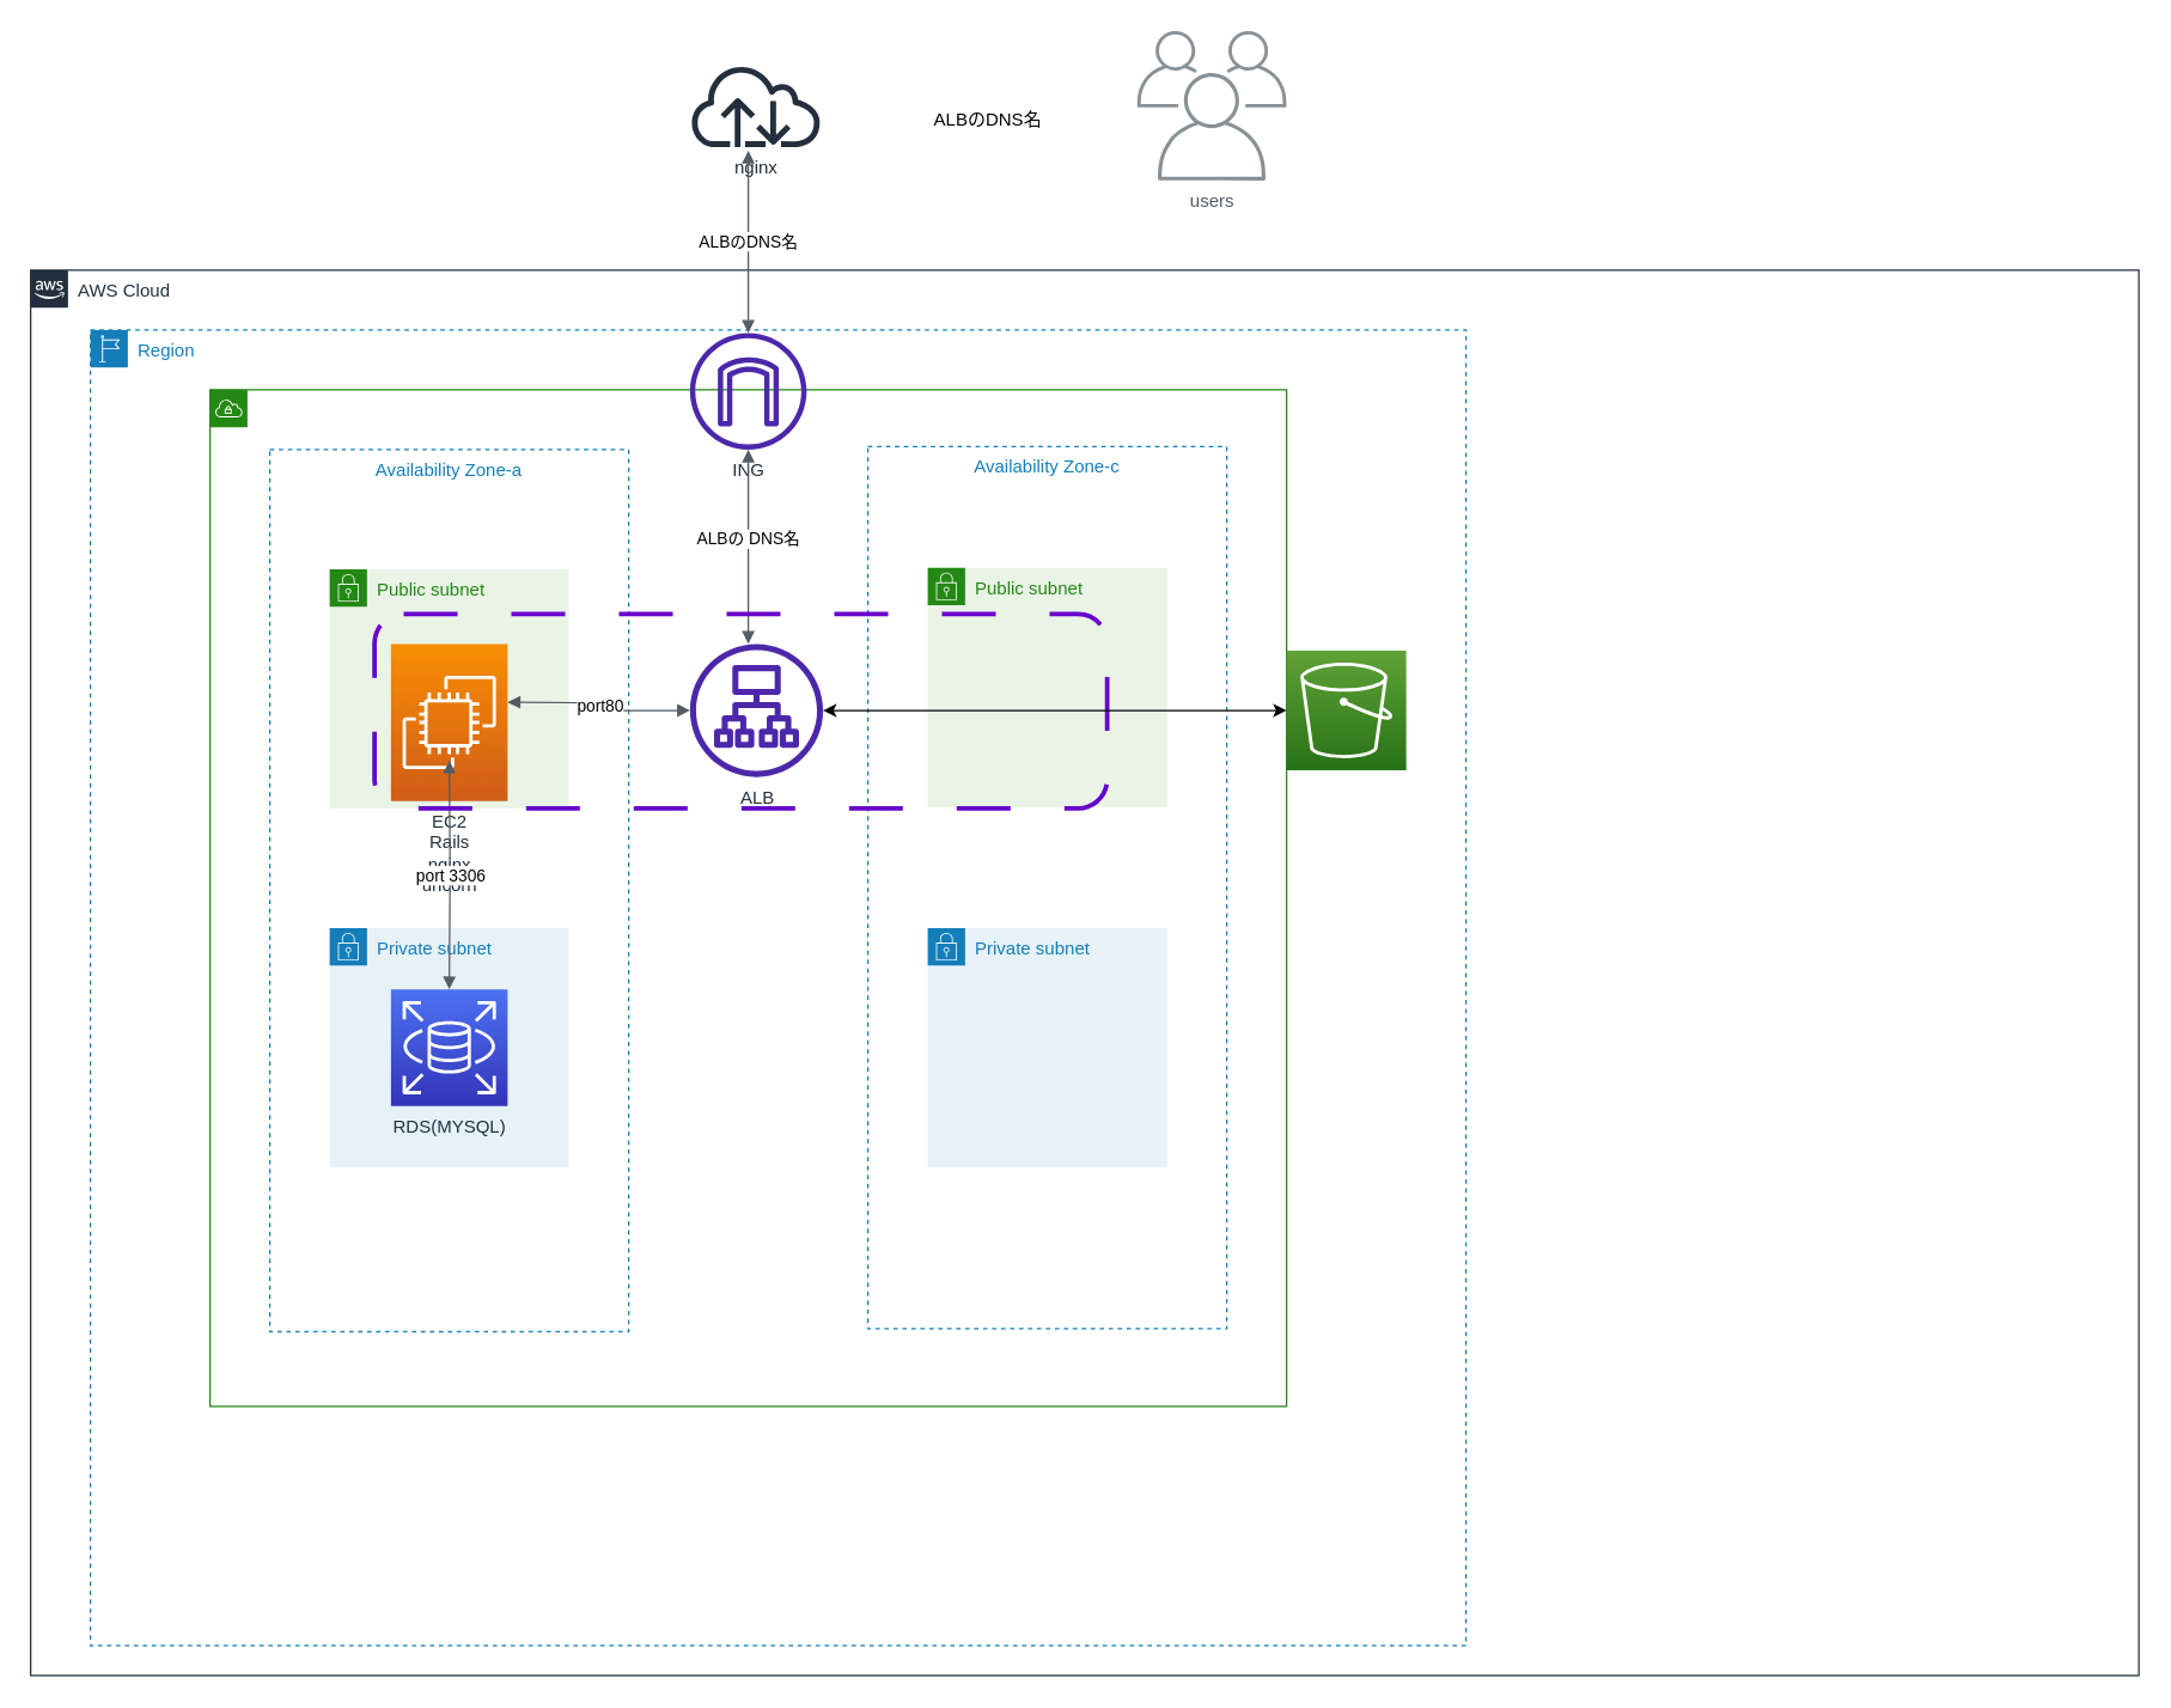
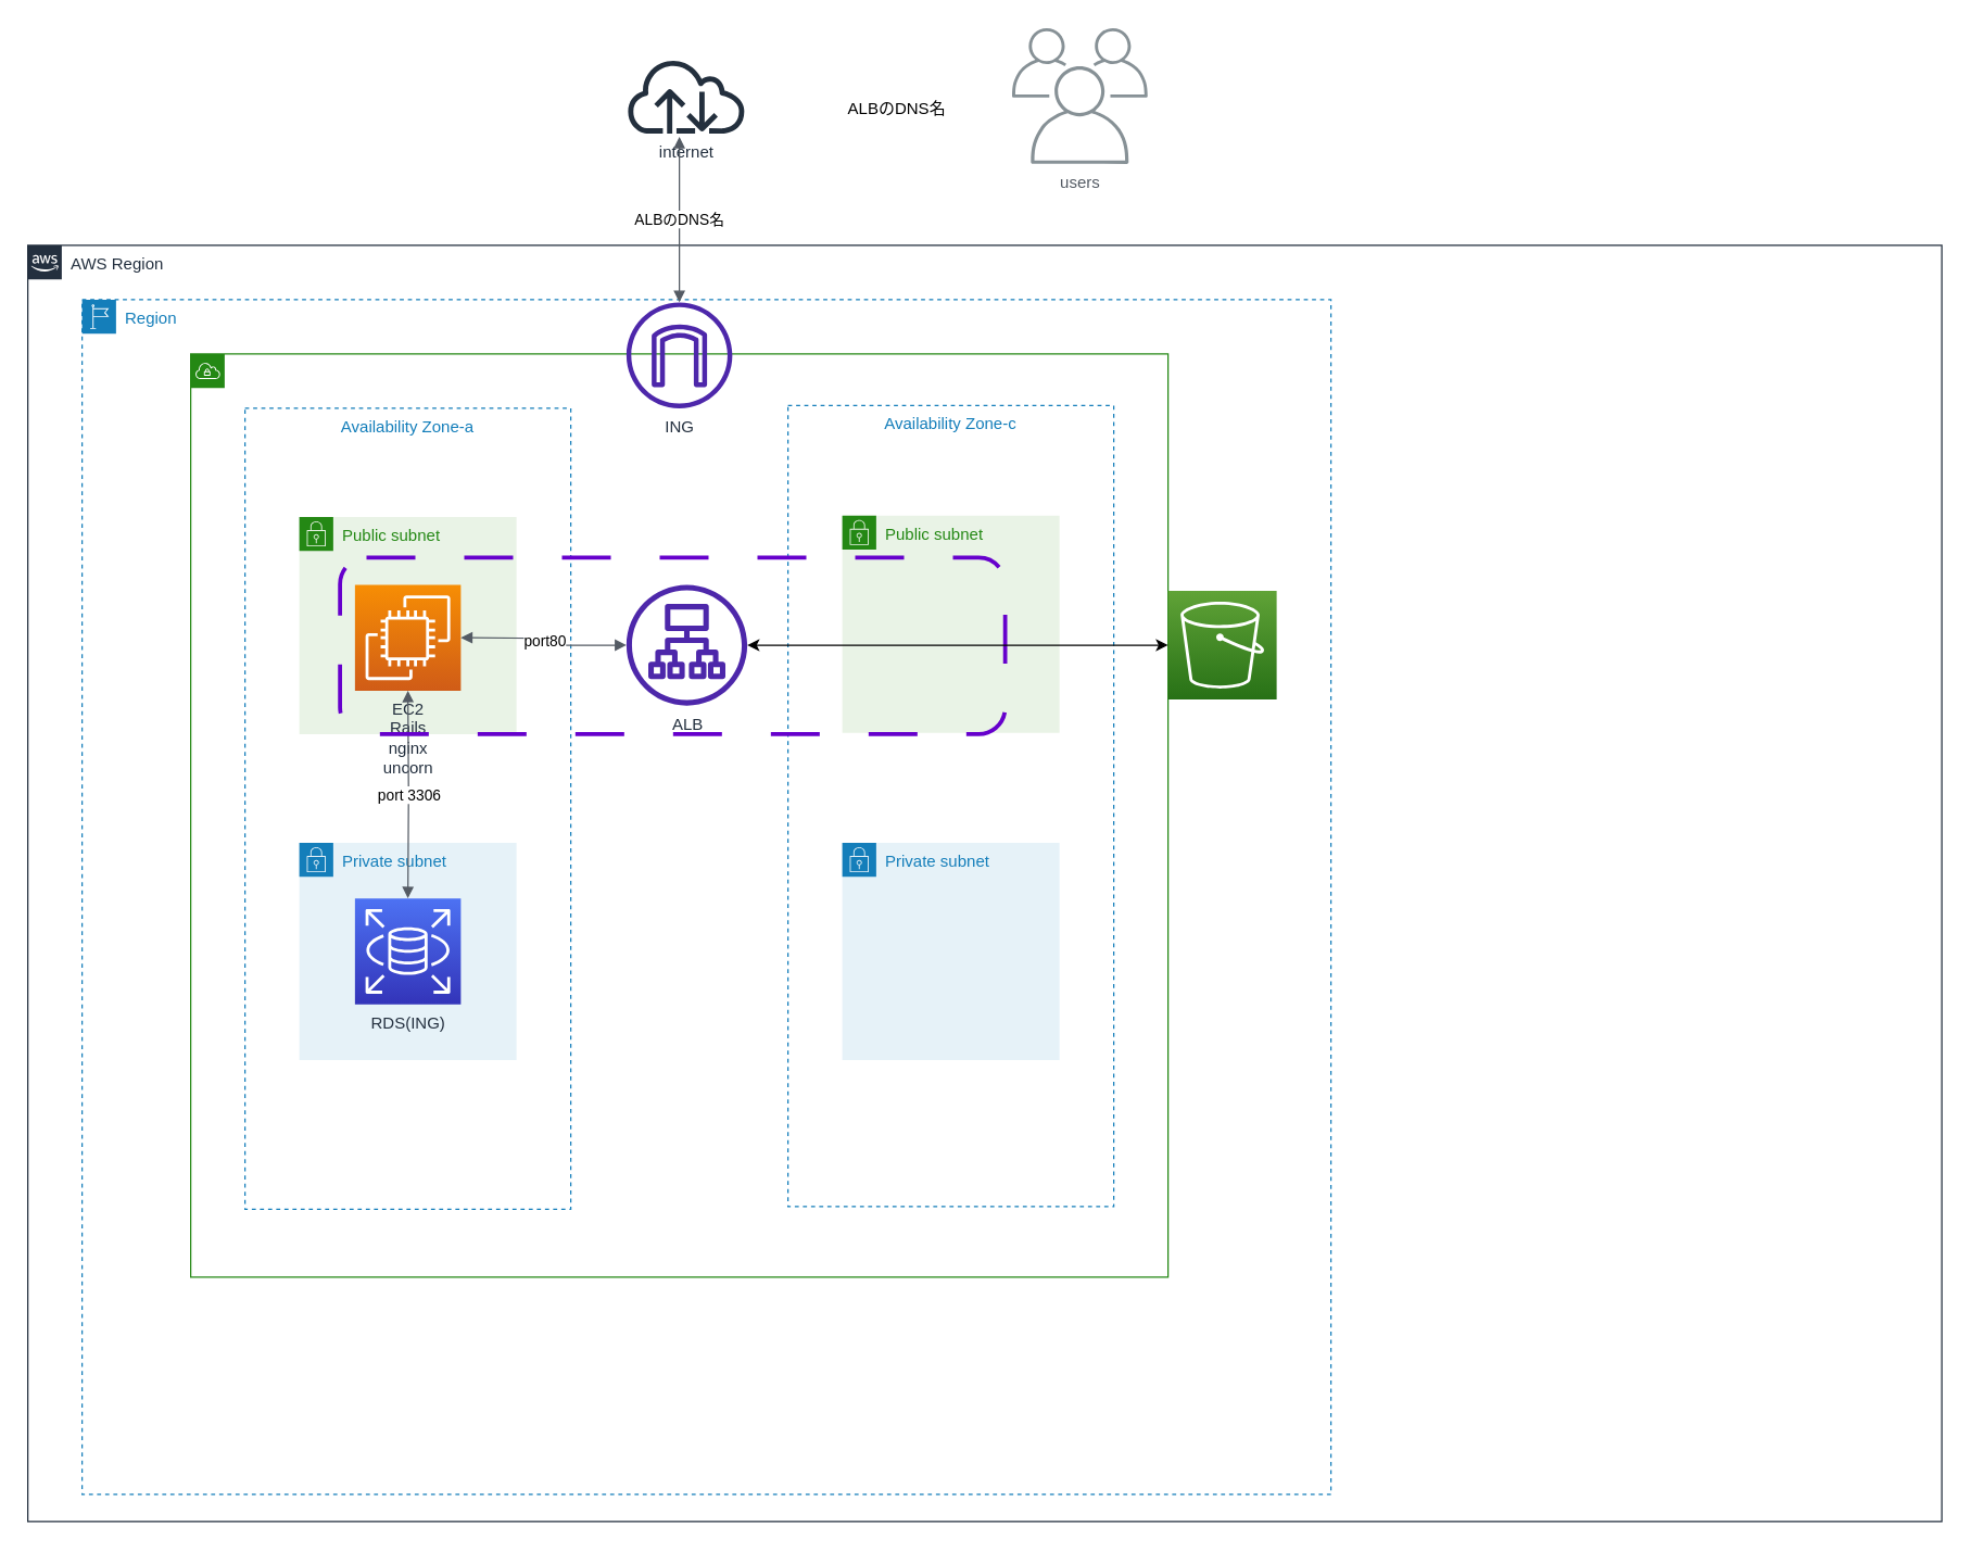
- <mxCell id="21" value="users" style="sketch=0;outlineConnect=0;gradientColor=none;fontColor=#545B64;strokeColor=none;fillColor=#879196;dashed=0;verticalLabelPosition=bottom;verticalAlign=top;align=center;html=1;fontSize=12;fontStyle=0;aspect=fixed;shape=mxgraph.aws4.illustration_users;pointerEvents=1" parent="1" vertex="1"><mxGeometry x="760" y="20" width="100" height="100" as="geometry" /></mxCell>
+ <mxCell id="21" value="users" style="sketch=0;outlineConnect=0;gradientColor=none;fontColor=#545B64;strokeColor=none;fillColor=#879196;dashed=0;verticalLabelPosition=bottom;verticalAlign=top;align=center;html=1;fontSize=12;fontStyle=0;aspect=fixed;shape=mxgraph.aws4.illustration_users;pointerEvents=1" parent="1" vertex="1"><mxGeometry x="745" y="20" width="100" height="100" as="geometry" /></mxCell>
- <mxCell id="22" value="nginx&lt;br&gt;" style="sketch=0;outlineConnect=0;fontColor=#232F3E;gradientColor=none;fillColor=#232F3D;strokeColor=none;dashed=0;verticalLabelPosition=bottom;verticalAlign=top;align=center;html=1;fontSize=12;fontStyle=0;aspect=fixed;pointerEvents=1;shape=mxgraph.aws4.internet;" parent="1" vertex="1"><mxGeometry x="460" y="42.31" width="90" height="55.38" as="geometry" /></mxCell>
+ <mxCell id="22" value="internet&lt;br&gt;" style="sketch=0;outlineConnect=0;fontColor=#232F3E;gradientColor=none;fillColor=#232F3D;strokeColor=none;dashed=0;verticalLabelPosition=bottom;verticalAlign=top;align=center;html=1;fontSize=12;fontStyle=0;aspect=fixed;pointerEvents=1;shape=mxgraph.aws4.internet;" parent="1" vertex="1"><mxGeometry x="460" y="42.31" width="90" height="55.38" as="geometry" /></mxCell>
- <mxCell id="2" value="AWS Cloud" style="points=[[0,0],[0.25,0],[0.5,0],[0.75,0],[1,0],[1,0.25],[1,0.5],[1,0.75],[1,1],[0.75,1],[0.5,1],[0.25,1],[0,1],[0,0.75],[0,0.5],[0,0.25]];outlineConnect=0;gradientColor=none;html=1;whiteSpace=wrap;fontSize=12;fontStyle=0;container=1;pointerEvents=0;collapsible=0;recursiveResize=0;shape=mxgraph.aws4.group;grIcon=mxgraph.aws4.group_aws_cloud_alt;strokeColor=#232F3E;fillColor=none;verticalAlign=top;align=left;spacingLeft=30;fontColor=#232F3E;dashed=0;" parent="1" vertex="1"><mxGeometry x="20" y="180" width="1410" height="940" as="geometry" /></mxCell>
+ <mxCell id="2" value="AWS Region" style="points=[[0,0],[0.25,0],[0.5,0],[0.75,0],[1,0],[1,0.25],[1,0.5],[1,0.75],[1,1],[0.75,1],[0.5,1],[0.25,1],[0,1],[0,0.75],[0,0.5],[0,0.25]];outlineConnect=0;gradientColor=none;html=1;whiteSpace=wrap;fontSize=12;fontStyle=0;container=1;pointerEvents=0;collapsible=0;recursiveResize=0;shape=mxgraph.aws4.group;grIcon=mxgraph.aws4.group_aws_cloud_alt;strokeColor=#232F3E;fillColor=none;verticalAlign=top;align=left;spacingLeft=30;fontColor=#232F3E;dashed=0;" parent="1" vertex="1"><mxGeometry x="20" y="180" width="1410" height="940" as="geometry" /></mxCell>
- <mxCell id="17" value="ALBの DNS名" style="edgeStyle=orthogonalEdgeStyle;html=1;endArrow=block;elbow=vertical;startArrow=block;startFill=1;endFill=1;strokeColor=#545B64;rounded=0;" parent="4" source="16" target="13" edge="1"><mxGeometry x="-0.07" width="100" relative="1" as="geometry"><mxPoint x="260" y="120" as="sourcePoint" /><mxPoint x="360" y="120" as="targetPoint" /><mxPoint as="offset" /><Array as="points"><mxPoint x="360" y="130" /><mxPoint x="360" y="130" /></Array></mxGeometry></mxCell>
- <mxCell id="8" value="EC2&lt;br&gt;Rails&lt;br&gt;nginx&lt;br&gt;uncorn" style="sketch=0;points=[[0,0,0],[0.25,0,0],[0.5,0,0],[0.75,0,0],[1,0,0],[0,1,0],[0.25,1,0],[0.5,1,0],[0.75,1,0],[1,1,0],[0,0.25,0],[0,0.5,0],[0,0.75,0],[1,0.25,0],[1,0.5,0],[1,0.75,0]];outlineConnect=0;fontColor=#232F3E;gradientColor=#F78E04;gradientDirection=north;fillColor=#D05C17;strokeColor=#ffffff;dashed=0;verticalLabelPosition=bottom;verticalAlign=top;align=center;html=1;fontSize=12;fontStyle=0;aspect=fixed;shape=mxgraph.aws4.resourceIcon;resIcon=mxgraph.aws4.ec2;" parent="7" vertex="1"><mxGeometry x="41" y="50" width="78" height="105" as="geometry" /></mxCell>
+ <mxCell id="8" value="EC2&lt;br&gt;Rails&lt;br&gt;nginx&lt;br&gt;uncorn" style="sketch=0;points=[[0,0,0],[0.25,0,0],[0.5,0,0],[0.75,0,0],[1,0,0],[0,1,0],[0.25,1,0],[0.5,1,0],[0.75,1,0],[1,1,0],[0,0.25,0],[0,0.5,0],[0,0.75,0],[1,0.25,0],[1,0.5,0],[1,0.75,0]];outlineConnect=0;fontColor=#232F3E;gradientColor=#F78E04;gradientDirection=north;fillColor=#D05C17;strokeColor=#ffffff;dashed=0;verticalLabelPosition=bottom;verticalAlign=top;align=center;html=1;fontSize=12;fontStyle=0;aspect=fixed;shape=mxgraph.aws4.resourceIcon;resIcon=mxgraph.aws4.ec2;" parent="7" vertex="1"><mxGeometry x="41" y="50" width="78" height="78" as="geometry" /></mxCell>
- <mxCell id="11" value="RDS(MYSQL)" style="sketch=0;points=[[0,0,0],[0.25,0,0],[0.5,0,0],[0.75,0,0],[1,0,0],[0,1,0],[0.25,1,0],[0.5,1,0],[0.75,1,0],[1,1,0],[0,0.25,0],[0,0.5,0],[0,0.75,0],[1,0.25,0],[1,0.5,0],[1,0.75,0]];outlineConnect=0;fontColor=#232F3E;gradientColor=#4D72F3;gradientDirection=north;fillColor=#3334B9;strokeColor=#ffffff;dashed=0;verticalLabelPosition=bottom;verticalAlign=top;align=center;html=1;fontSize=12;fontStyle=0;aspect=fixed;shape=mxgraph.aws4.resourceIcon;resIcon=mxgraph.aws4.rds;" parent="10" vertex="1"><mxGeometry x="41" y="41" width="78" height="78" as="geometry" /></mxCell>
+ <mxCell id="11" value="RDS(ING)" style="sketch=0;points=[[0,0,0],[0.25,0,0],[0.5,0,0],[0.75,0,0],[1,0,0],[0,1,0],[0.25,1,0],[0.5,1,0],[0.75,1,0],[1,1,0],[0,0.25,0],[0,0.5,0],[0,0.75,0],[1,0.25,0],[1,0.5,0],[1,0.75,0]];outlineConnect=0;fontColor=#232F3E;gradientColor=#4D72F3;gradientDirection=north;fillColor=#3334B9;strokeColor=#ffffff;dashed=0;verticalLabelPosition=bottom;verticalAlign=top;align=center;html=1;fontSize=12;fontStyle=0;aspect=fixed;shape=mxgraph.aws4.resourceIcon;resIcon=mxgraph.aws4.rds;" parent="10" vertex="1"><mxGeometry x="41" y="41" width="78" height="78" as="geometry" /></mxCell>
